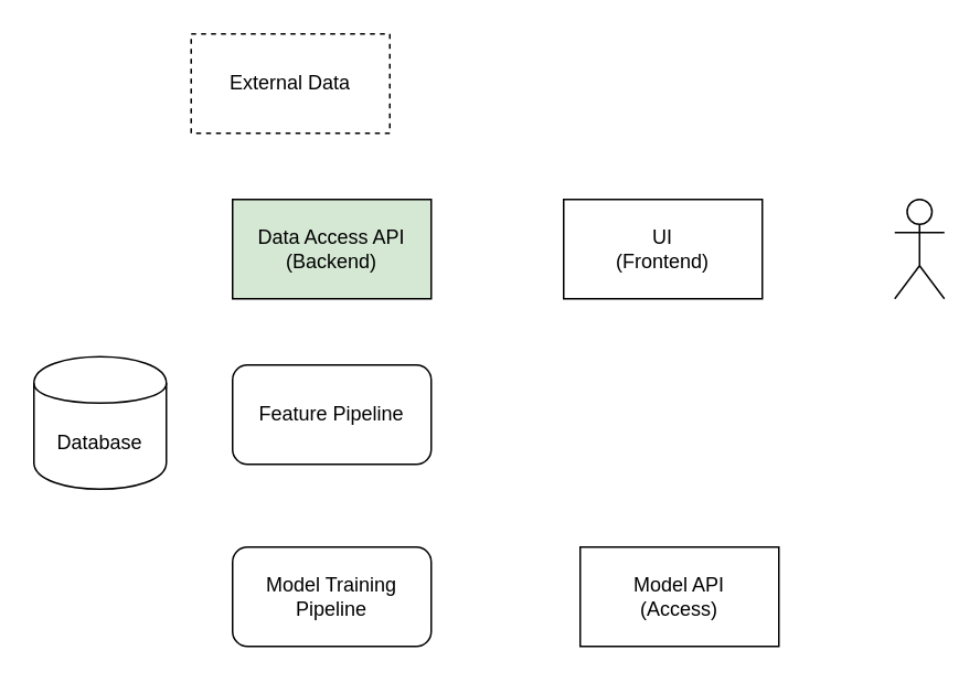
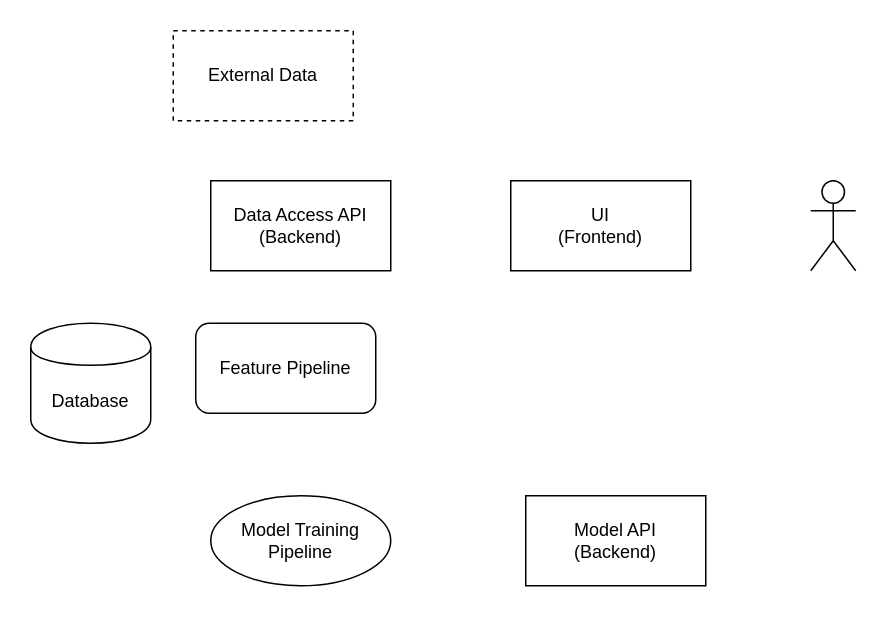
- <mxCell id="8" value="Data Access API&lt;br&gt;(Backend)" style="rounded=0;whiteSpace=wrap;html=1;fillColor=#d5e8d4;" vertex="1" parent="1"><mxGeometry x="140" y="120" width="120" height="60" as="geometry" /></mxCell>
+ <mxCell id="8" value="Data Access API&lt;br&gt;(Backend)" style="rounded=0;whiteSpace=wrap;html=1;" vertex="1" parent="1"><mxGeometry x="140" y="120" width="120" height="60" as="geometry" /></mxCell>
- <mxCell id="3" value="Feature Pipeline" style="rounded=1;whiteSpace=wrap;html=1;" vertex="1" parent="1"><mxGeometry x="140" y="220" width="120" height="60" as="geometry" /></mxCell>
+ <mxCell id="3" value="Feature Pipeline" style="rounded=1;whiteSpace=wrap;html=1;" vertex="1" parent="1"><mxGeometry x="130" y="215" width="120" height="60" as="geometry" /></mxCell>
- <mxCell id="4" value="Model Training Pipeline" style="rounded=1;whiteSpace=wrap;html=1;" vertex="1" parent="1"><mxGeometry x="140" y="330" width="120" height="60" as="geometry" /></mxCell>
+ <mxCell id="4" value="Model Training Pipeline" style="ellipse;whiteSpace=wrap;html=1;" vertex="1" parent="1"><mxGeometry x="140" y="330" width="120" height="60" as="geometry" /></mxCell>
- <mxCell id="9" value="Model API&lt;br&gt;(Access)" style="rounded=0;whiteSpace=wrap;html=1;" vertex="1" parent="1"><mxGeometry x="350" y="330" width="120" height="60" as="geometry" /></mxCell>
+ <mxCell id="9" value="Model API&lt;br&gt;(Backend)" style="rounded=0;whiteSpace=wrap;html=1;" vertex="1" parent="1"><mxGeometry x="350" y="330" width="120" height="60" as="geometry" /></mxCell>
